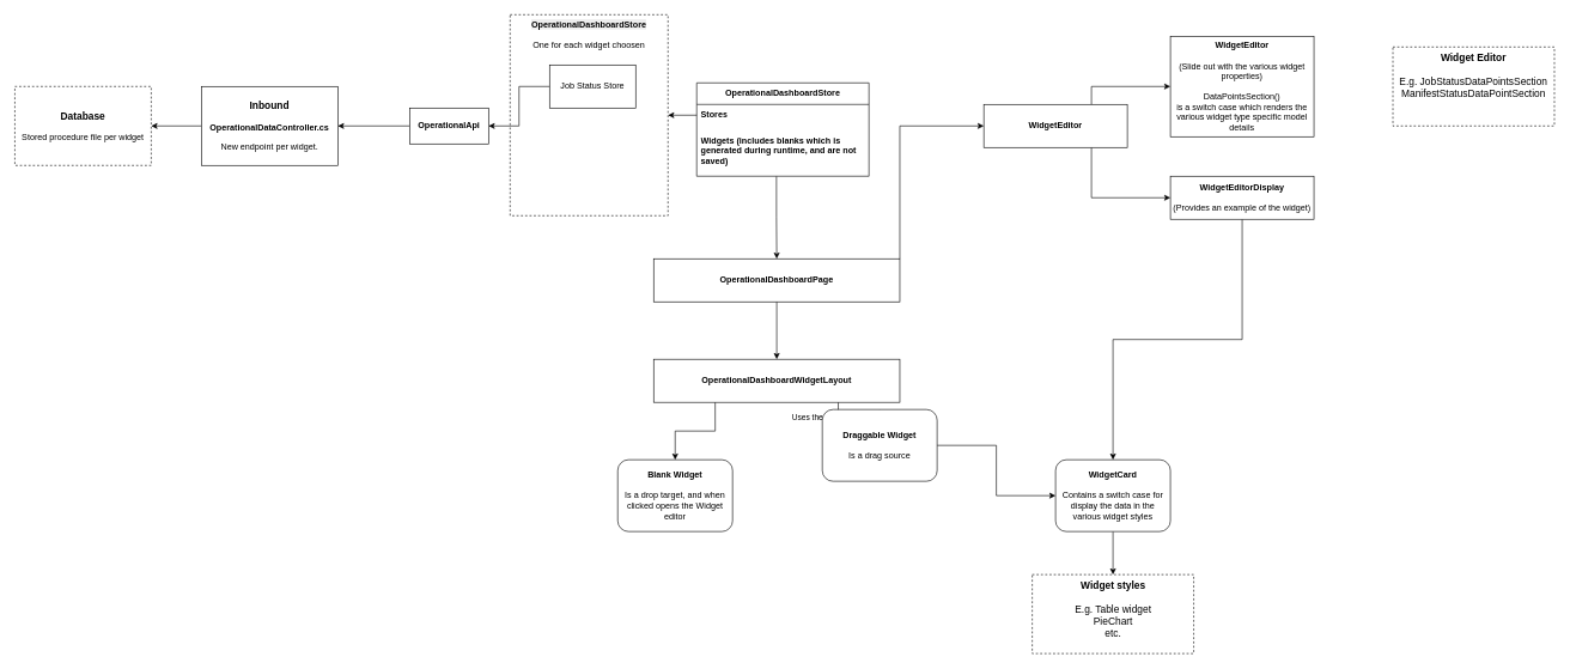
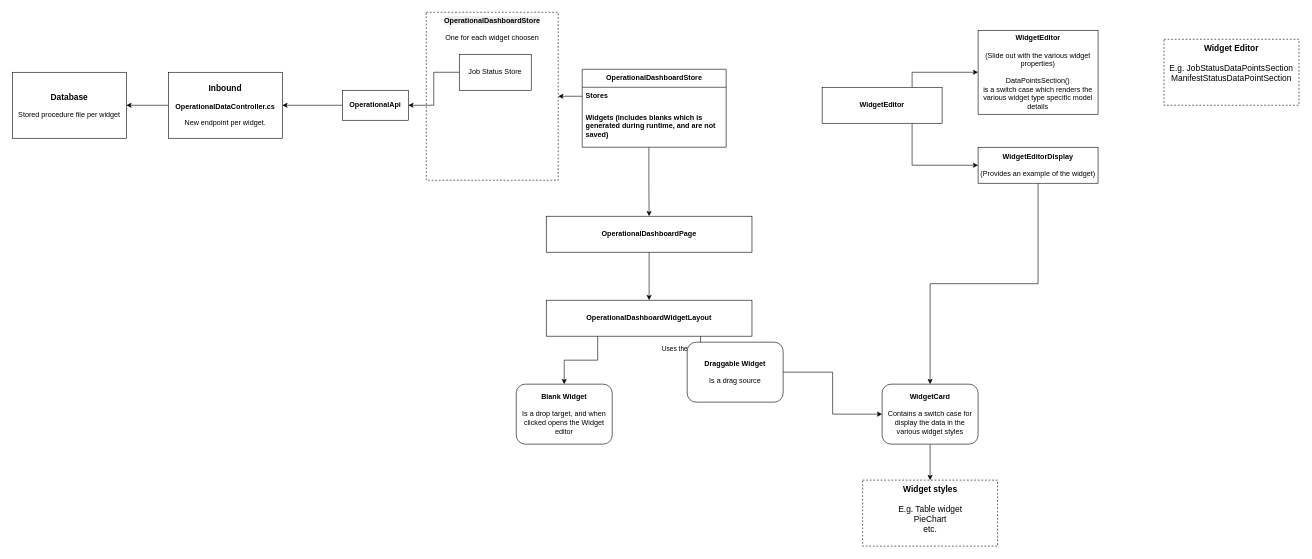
- <mxCell id="2" value="&lt;b&gt;&lt;font style=&quot;font-size: 14px;&quot;&gt;Database&lt;/font&gt;&lt;/b&gt;&lt;div&gt;&lt;br&gt;&lt;/div&gt;&lt;div&gt;Stored procedure file per widget&lt;/div&gt;" style="html=1;whiteSpace=wrap;dashed=1;" vertex="1" parent="1"><mxGeometry x="20" y="120" width="190" height="110" as="geometry" /></mxCell>
+ <mxCell id="2" value="&lt;b&gt;&lt;font style=&quot;font-size: 14px;&quot;&gt;Database&lt;/font&gt;&lt;/b&gt;&lt;div&gt;&lt;br&gt;&lt;/div&gt;&lt;div&gt;Stored procedure file per widget&lt;/div&gt;" style="html=1;whiteSpace=wrap;" vertex="1" parent="1"><mxGeometry x="20" y="120" width="190" height="110" as="geometry" /></mxCell>
- <mxCell id="15" style="edgeStyle=orthogonalEdgeStyle;rounded=0;orthogonalLoop=1;jettySize=auto;html=1;exitX=1;exitY=0;exitDx=0;exitDy=0;entryX=0;entryY=0.5;entryDx=0;entryDy=0;" edge="1" parent="1" source="16" target="21"><mxGeometry relative="1" as="geometry" /></mxCell>
